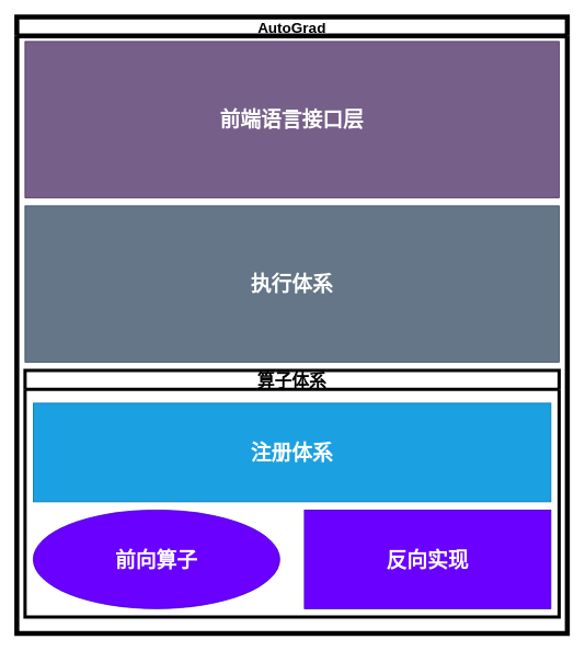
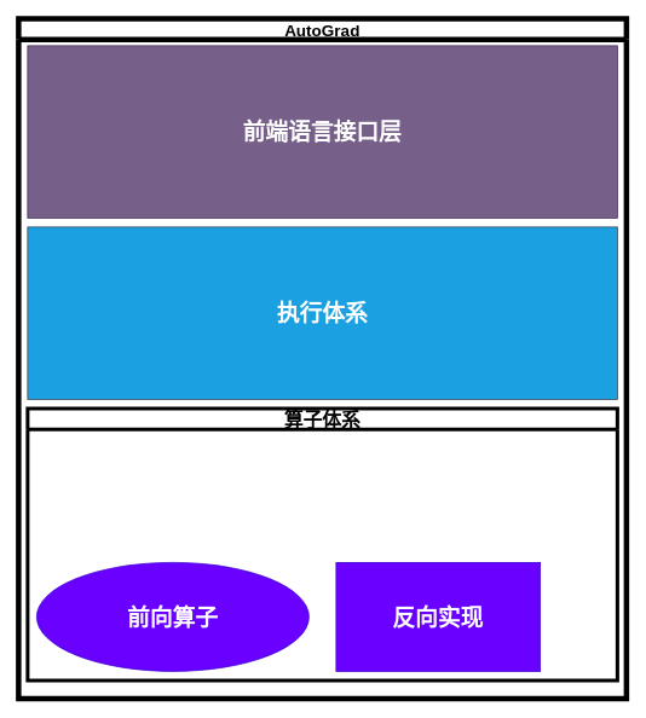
- <mxCell id="4" value="执行体系" style="rounded=0;whiteSpace=wrap;html=1;fontSize=25;fontStyle=1;fillColor=#647687;fontColor=#ffffff;strokeColor=#314354;" vertex="1" parent="2"><mxGeometry x="10" y="230" width="650" height="190" as="geometry" /></mxCell>
+ <mxCell id="4" value="执行体系" style="rounded=0;whiteSpace=wrap;html=1;fontSize=25;fontStyle=1;fillColor=#1ba1e2;fontColor=#ffffff;strokeColor=#314354;" vertex="1" parent="2"><mxGeometry x="10" y="230" width="650" height="190" as="geometry" /></mxCell>
- <mxCell id="8" value="注册体系" style="rounded=0;whiteSpace=wrap;html=1;fontSize=25;fontStyle=1;fillColor=#1ba1e2;fontColor=#ffffff;strokeColor=#006EAF;" vertex="1" parent="6"><mxGeometry x="10" y="40" width="630" height="120" as="geometry" /></mxCell>
- <mxCell id="7" value="反向实现" style="rounded=0;whiteSpace=wrap;html=1;fontSize=25;fontStyle=1;fillColor=#6a00ff;fontColor=#ffffff;strokeColor=#3700CC;" vertex="1" parent="6"><mxGeometry x="340" y="170" width="300" height="120" as="geometry" /></mxCell>
+ <mxCell id="7" value="反向实现" style="rounded=0;whiteSpace=wrap;html=1;fontSize=25;fontStyle=1;fillColor=#6a00ff;fontColor=#ffffff;strokeColor=#3700CC;" vertex="1" parent="6"><mxGeometry x="340" y="170" width="225" height="120" as="geometry" /></mxCell>
